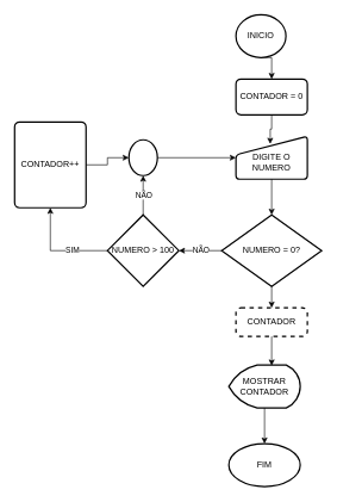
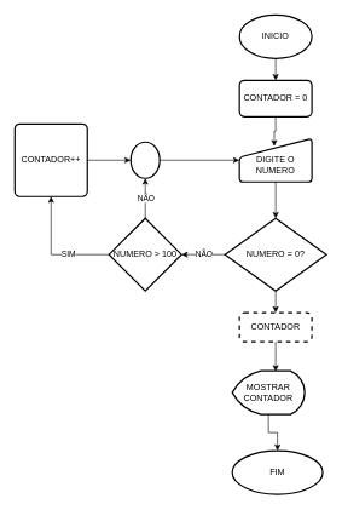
- <mxCell id="3" value="INICIO" style="strokeWidth=2;html=1;shape=mxgraph.flowchart.start_1;whiteSpace=wrap;" parent="1" vertex="1"><mxGeometry x="330" y="20" width="70" height="60" as="geometry" /></mxCell>
+ <mxCell id="3" value="INICIO" style="strokeWidth=2;html=1;shape=mxgraph.flowchart.start_1;whiteSpace=wrap;" parent="1" vertex="1"><mxGeometry x="330" y="20" width="100" height="60" as="geometry" /></mxCell>
- <mxCell id="11" value="CONTADOR++" style="rounded=1;whiteSpace=wrap;html=1;absoluteArcSize=1;arcSize=14;strokeWidth=2;" parent="1" vertex="1"><mxGeometry x="20" y="170" width="100" height="120" as="geometry" /></mxCell>
+ <mxCell id="11" value="CONTADOR++" style="rounded=1;whiteSpace=wrap;html=1;absoluteArcSize=1;arcSize=14;strokeWidth=2;" parent="1" vertex="1"><mxGeometry x="20" y="170" width="100" height="100" as="geometry" /></mxCell>
- <mxCell id="4" value="FIM" style="strokeWidth=2;html=1;shape=mxgraph.flowchart.start_1;whiteSpace=wrap;" parent="1" vertex="1"><mxGeometry x="320" y="620" width="100" height="60" as="geometry" /></mxCell>
+ <mxCell id="4" value="FIM" style="strokeWidth=2;html=1;shape=mxgraph.flowchart.start_1;whiteSpace=wrap;" parent="1" vertex="1"><mxGeometry x="320" y="620" width="125" height="60" as="geometry" /></mxCell>
